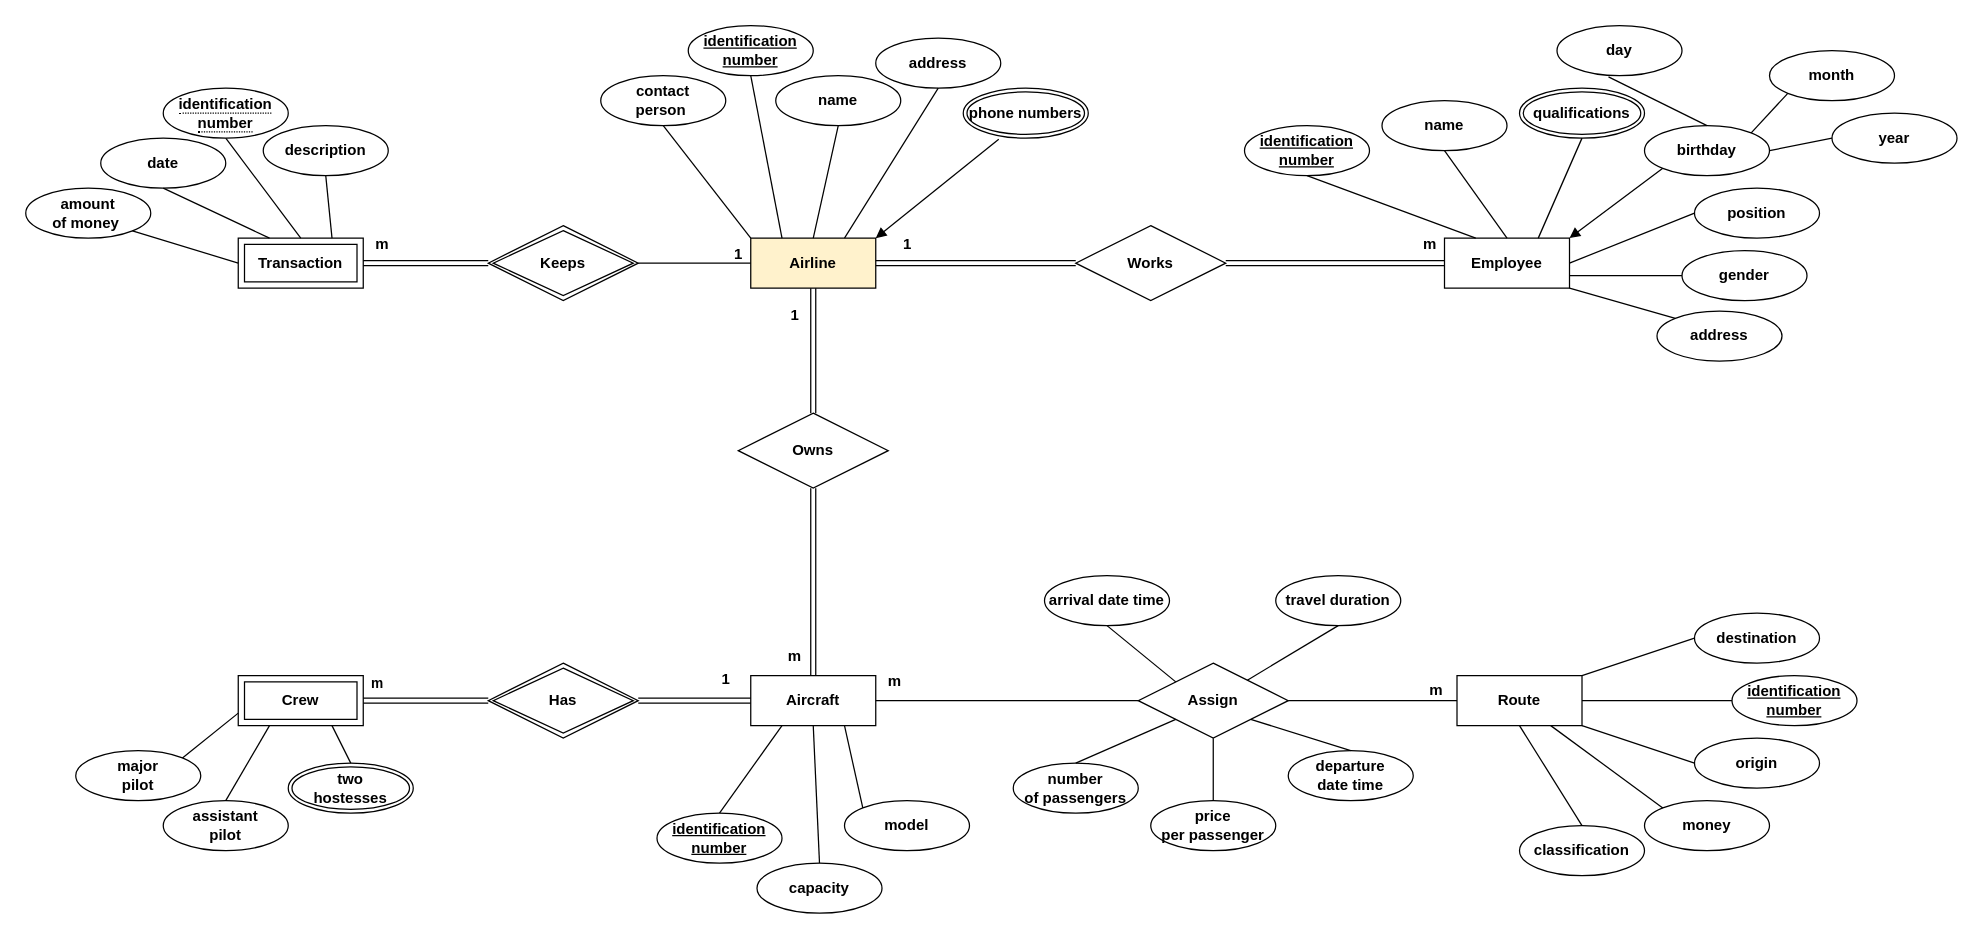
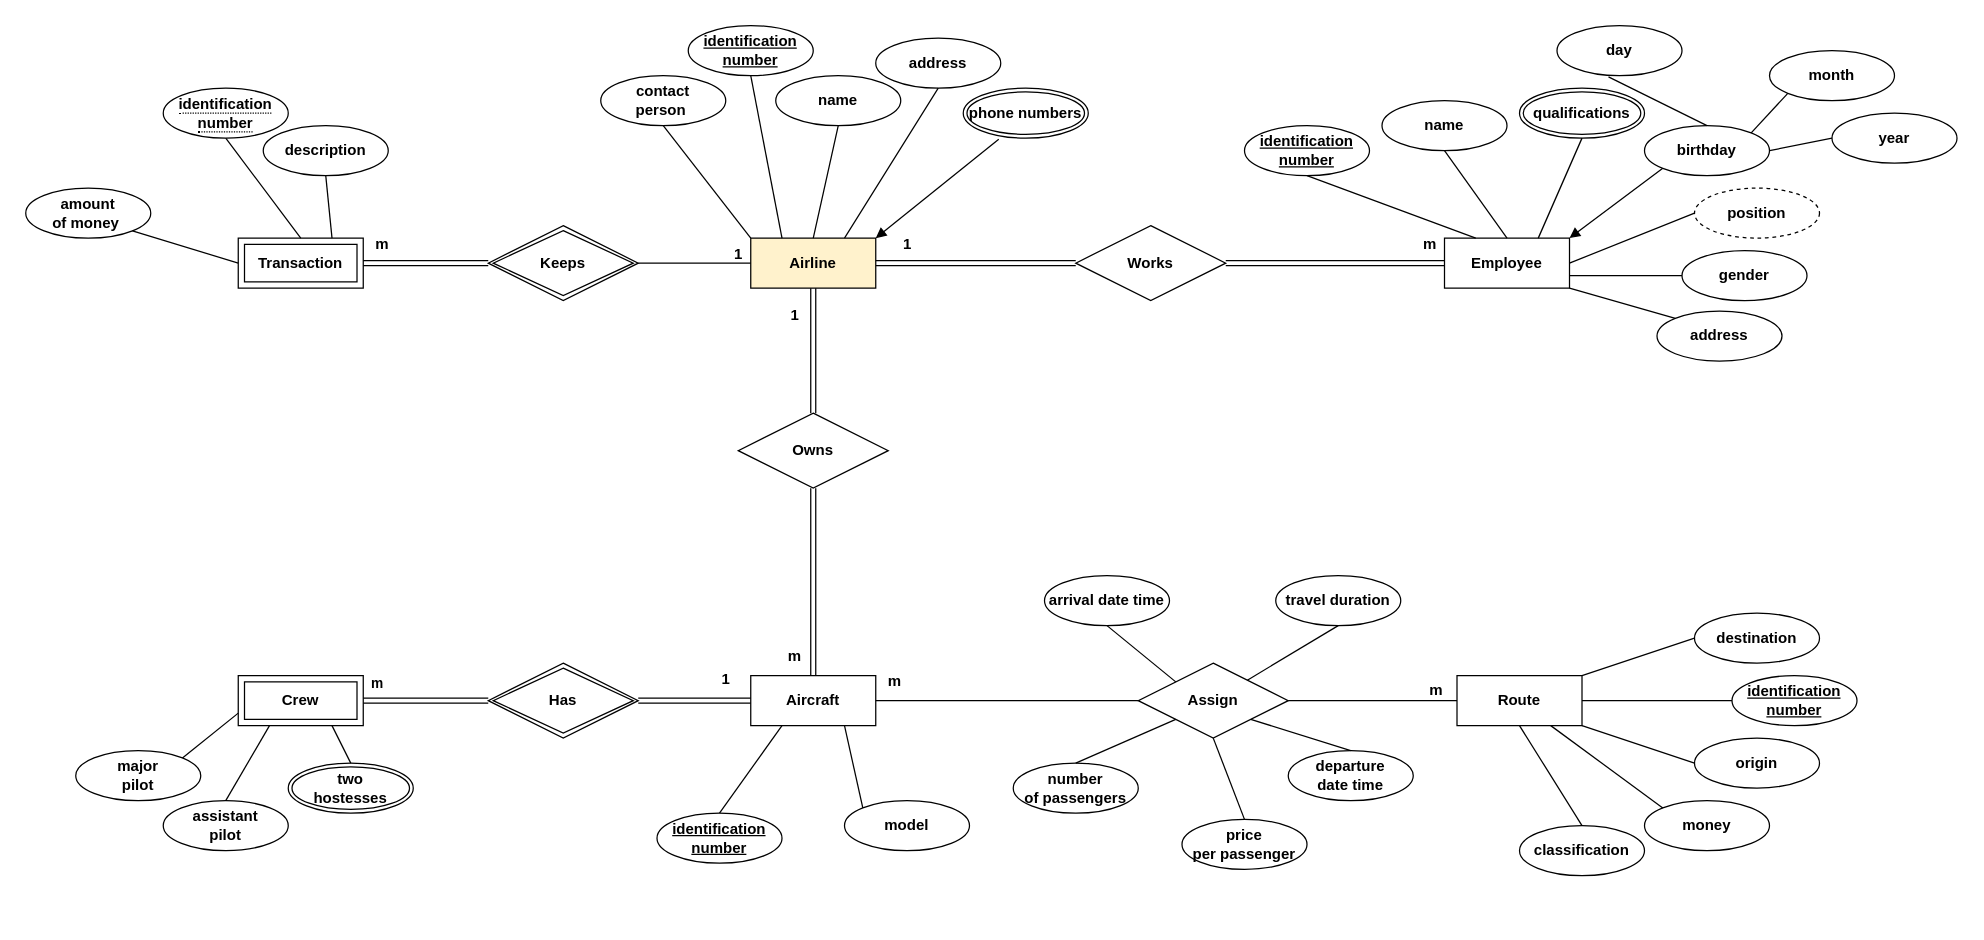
- <mxCell id="88" value="&lt;b&gt;date&lt;/b&gt;" style="ellipse;whiteSpace=wrap;html=1;align=center;" parent="1" vertex="1"><mxGeometry x="80" y="110" width="100" height="40" as="geometry" /></mxCell>
- <mxCell id="92" value="" style="endArrow=none;html=1;rounded=0;entryX=0.5;entryY=1;entryDx=0;entryDy=0;exitX=0.25;exitY=0;exitDx=0;exitDy=0;" parent="1" source="86" target="88" edge="1"><mxGeometry relative="1" as="geometry"><mxPoint x="200" y="160" as="sourcePoint" /><mxPoint x="430" y="450" as="targetPoint" /></mxGeometry></mxCell>
- <mxCell id="28" value="&lt;b&gt;position&lt;/b&gt;" style="ellipse;whiteSpace=wrap;html=1;align=center;" parent="1" vertex="1"><mxGeometry x="1355" y="150" width="100" height="40" as="geometry" /></mxCell>
+ <mxCell id="28" value="&lt;b&gt;position&lt;/b&gt;" style="ellipse;whiteSpace=wrap;html=1;align=center;dashed=1;" parent="1" vertex="1"><mxGeometry x="1355" y="150" width="100" height="40" as="geometry" /></mxCell>
- <mxCell id="40" value="" style="endArrow=none;html=1;rounded=0;exitX=0.5;exitY=1;exitDx=0;exitDy=0;entryX=0.5;entryY=0;entryDx=0;entryDy=0;" parent="1" source="34" target="37" edge="1"><mxGeometry relative="1" as="geometry"><mxPoint x="920" y="580" as="sourcePoint" /><mxPoint x="1080" y="580" as="targetPoint" /></mxGeometry></mxCell>
- <mxCell id="61" value="&lt;b&gt;price&lt;br&gt;per passenger&lt;/b&gt;" style="ellipse;whiteSpace=wrap;html=1;align=center;" parent="1" vertex="1"><mxGeometry x="920" y="640" width="100" height="40" as="geometry" /></mxCell>
+ <mxCell id="61" value="&lt;b&gt;price&lt;br&gt;per passenger&lt;/b&gt;" style="ellipse;whiteSpace=wrap;html=1;align=center;" parent="1" vertex="1"><mxGeometry x="945" y="655" width="100" height="40" as="geometry" /></mxCell>
- <mxCell id="37" value="&lt;b&gt;capacity&lt;/b&gt;" style="ellipse;whiteSpace=wrap;html=1;align=center;" parent="1" vertex="1"><mxGeometry x="605" y="690" width="100" height="40" as="geometry" /></mxCell>
